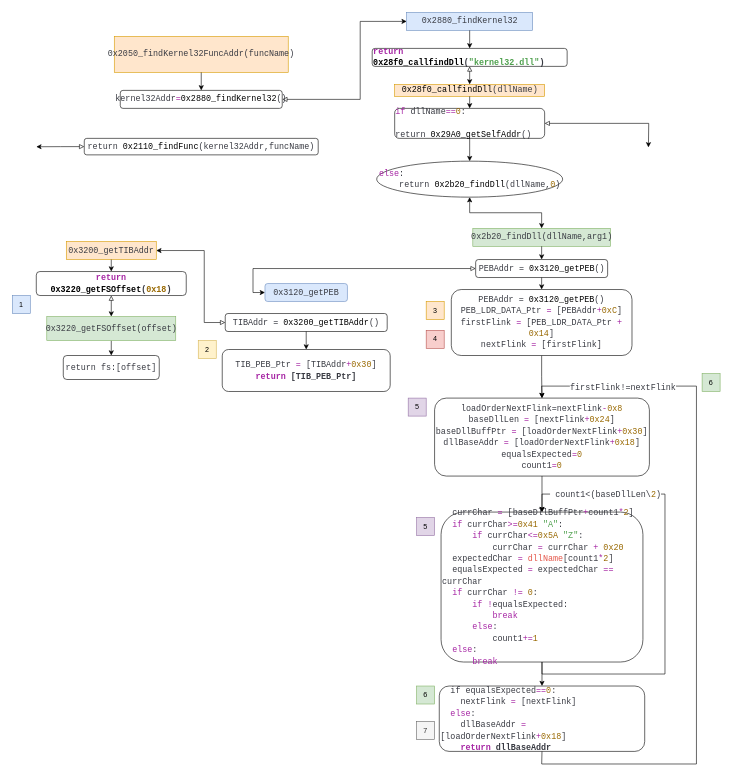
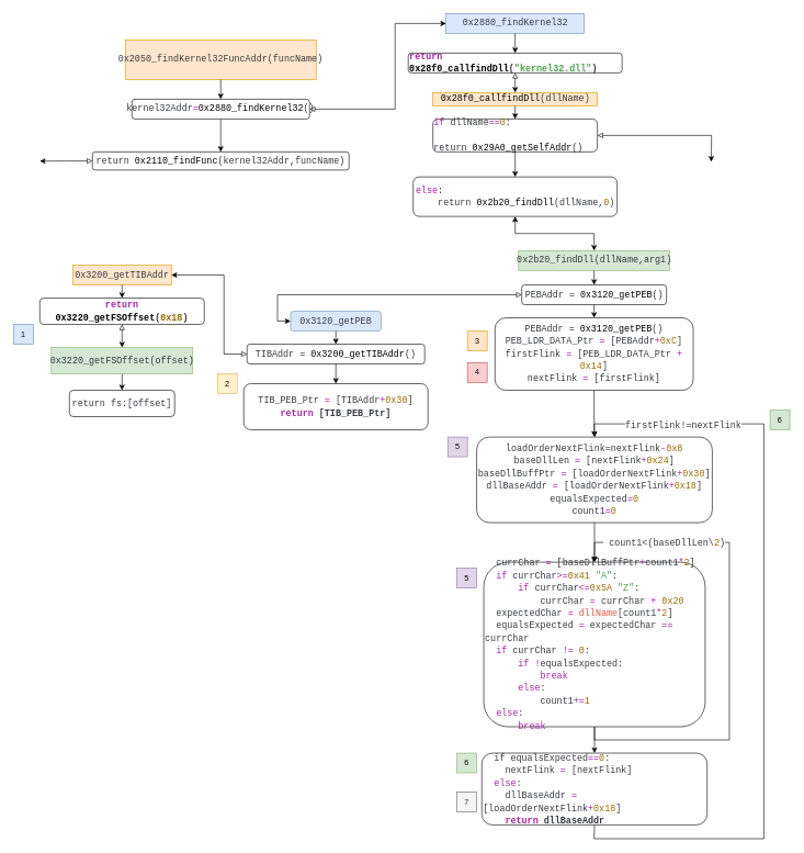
+ <mxCell id="5" style="edgeStyle=orthogonalEdgeStyle;rounded=0;orthogonalLoop=1;jettySize=auto;html=1;exitX=0.5;exitY=1;exitDx=0;exitDy=0;entryX=0.5;entryY=0;entryDx=0;entryDy=0;" edge="1" parent="1" source="6" target="48"><mxGeometry relative="1" as="geometry"><mxPoint x="335" y="230" as="targetPoint" /></mxGeometry></mxCell>
- <mxCell id="17" value="&lt;div style=&quot;border-color: var(--border-color); color: rgb(56, 58, 66); font-family: Consolas, &amp;quot;Courier New&amp;quot;, monospace; font-size: 14px; text-align: left;&quot;&gt;&lt;div style=&quot;line-height: 19px;&quot;&gt;&lt;div style=&quot;&quot;&gt;&lt;span style=&quot;color: rgb(166, 38, 164);&quot;&gt;else&lt;/span&gt;:&lt;br&gt;&lt;/div&gt;&lt;div style=&quot;&quot;&gt;&amp;nbsp; &amp;nbsp; return&amp;nbsp;&lt;span style=&quot;color: rgb(0, 0, 0);&quot;&gt;0x2b20_findDll&lt;/span&gt;(dllName,&lt;span style=&quot;color: rgb(152, 104, 1);&quot;&gt;0&lt;/span&gt;)&lt;/div&gt;&lt;/div&gt;&lt;/div&gt;" style="ellipse;whiteSpace=wrap;html=1;" vertex="1" parent="1"><mxGeometry x="627.5" y="268" width="310" height="60" as="geometry" /></mxCell>
+ <mxCell id="17" value="&lt;div style=&quot;border-color: var(--border-color); color: rgb(56, 58, 66); font-family: Consolas, &amp;quot;Courier New&amp;quot;, monospace; font-size: 14px; text-align: left;&quot;&gt;&lt;div style=&quot;line-height: 19px;&quot;&gt;&lt;div style=&quot;&quot;&gt;&lt;span style=&quot;color: rgb(166, 38, 164);&quot;&gt;else&lt;/span&gt;:&lt;br&gt;&lt;/div&gt;&lt;div style=&quot;&quot;&gt;&amp;nbsp; &amp;nbsp; return&amp;nbsp;&lt;span style=&quot;color: rgb(0, 0, 0);&quot;&gt;0x2b20_findDll&lt;/span&gt;(dllName,&lt;span style=&quot;color: rgb(152, 104, 1);&quot;&gt;0&lt;/span&gt;)&lt;/div&gt;&lt;/div&gt;&lt;/div&gt;" style="rounded=1;whiteSpace=wrap;html=1;" vertex="1" parent="1"><mxGeometry x="627.5" y="268" width="310" height="60" as="geometry" /></mxCell>
+ <mxCell id="23" value="" style="endArrow=classic;html=1;rounded=0;exitX=0.5;exitY=1;exitDx=0;exitDy=0;entryX=0.5;entryY=0;entryDx=0;entryDy=0;" edge="1" parent="1" source="22" target="25"><mxGeometry width="50" height="50" relative="1" as="geometry"><mxPoint x="341.25" y="342" as="sourcePoint" /><mxPoint x="501.25" y="532" as="targetPoint" /></mxGeometry></mxCell>
